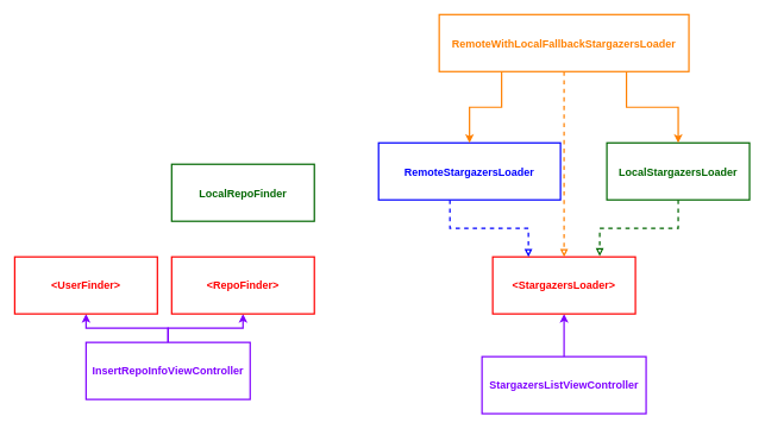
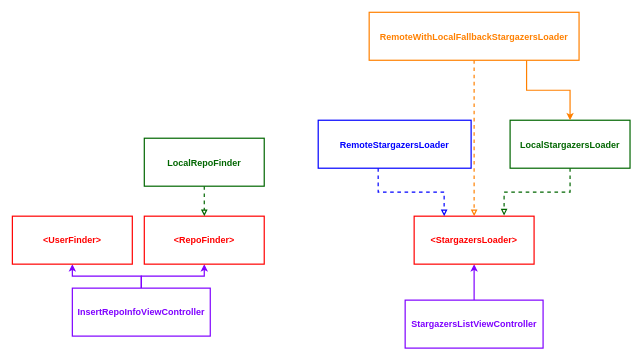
- <mxCell id="13" style="edgeStyle=orthogonalEdgeStyle;rounded=0;orthogonalLoop=1;jettySize=auto;html=1;exitX=0.25;exitY=1;exitDx=0;exitDy=0;fontSize=15;fontColor=#006600;endArrow=classic;endFill=1;strokeWidth=2;strokeColor=#FF8000;" parent="1" source="15" target="6" edge="1"><mxGeometry relative="1" as="geometry" /></mxCell>
+ <mxCell id="18" style="edgeStyle=orthogonalEdgeStyle;rounded=0;orthogonalLoop=1;jettySize=auto;html=1;exitX=0.5;exitY=1;exitDx=0;exitDy=0;entryX=0.5;entryY=0;entryDx=0;entryDy=0;fontSize=15;endArrow=block;endFill=0;strokeWidth=2;dashed=1;fontColor=#006600;strokeColor=#006600;" parent="1" source="19" target="17" edge="1"><mxGeometry relative="1" as="geometry" /></mxCell>
